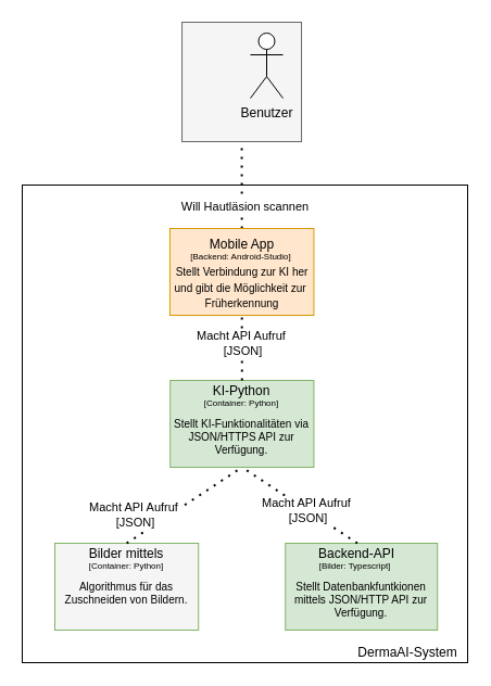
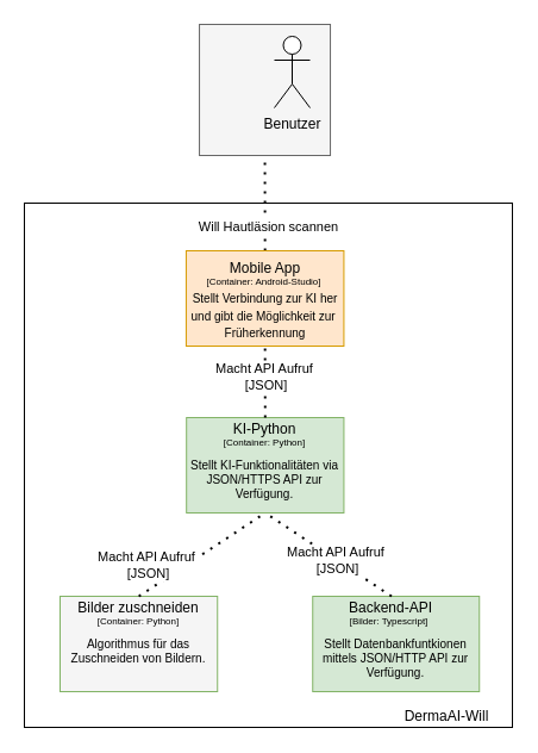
- <mxCell id="10" value="&lt;font style=&quot;font-size: 8px;&quot;&gt;[Backend: Android-Studio]&lt;/font&gt;" style="text;html=1;align=center;verticalAlign=middle;whiteSpace=wrap;rounded=0;" vertex="1" parent="1"><mxGeometry x="164.42" y="230" width="115.25" height="10" as="geometry" /></mxCell>
+ <mxCell id="10" value="&lt;font style=&quot;font-size: 8px;&quot;&gt;[Container: Android-Studio]&lt;/font&gt;" style="text;html=1;align=center;verticalAlign=middle;whiteSpace=wrap;rounded=0;" vertex="1" parent="1"><mxGeometry x="164.42" y="230" width="115.25" height="10" as="geometry" /></mxCell>
- <mxCell id="18" value="&lt;font style=&quot;font-size: 12px;&quot;&gt;Bilder mittels&lt;/font&gt;" style="text;html=1;align=center;verticalAlign=middle;whiteSpace=wrap;rounded=0;fontSize=9;" vertex="1" parent="1"><mxGeometry x="60" y="500" width="112.24" height="20" as="geometry" /></mxCell>
+ <mxCell id="18" value="&lt;font style=&quot;font-size: 12px;&quot;&gt;Bilder zuschneiden&lt;/font&gt;" style="text;html=1;align=center;verticalAlign=middle;whiteSpace=wrap;rounded=0;fontSize=9;" vertex="1" parent="1"><mxGeometry x="60" y="500" width="112.24" height="20" as="geometry" /></mxCell>
- <mxCell id="24" value="DermaAI-System" style="text;html=1;align=center;verticalAlign=middle;whiteSpace=wrap;rounded=0;" vertex="1" parent="1"><mxGeometry x="320" y="600" width="110" as="geometry" /></mxCell>
+ <mxCell id="24" value="DermaAI-Will" style="text;html=1;align=center;verticalAlign=middle;whiteSpace=wrap;rounded=0;" vertex="1" parent="1"><mxGeometry x="320" y="600" width="110" as="geometry" /></mxCell>
